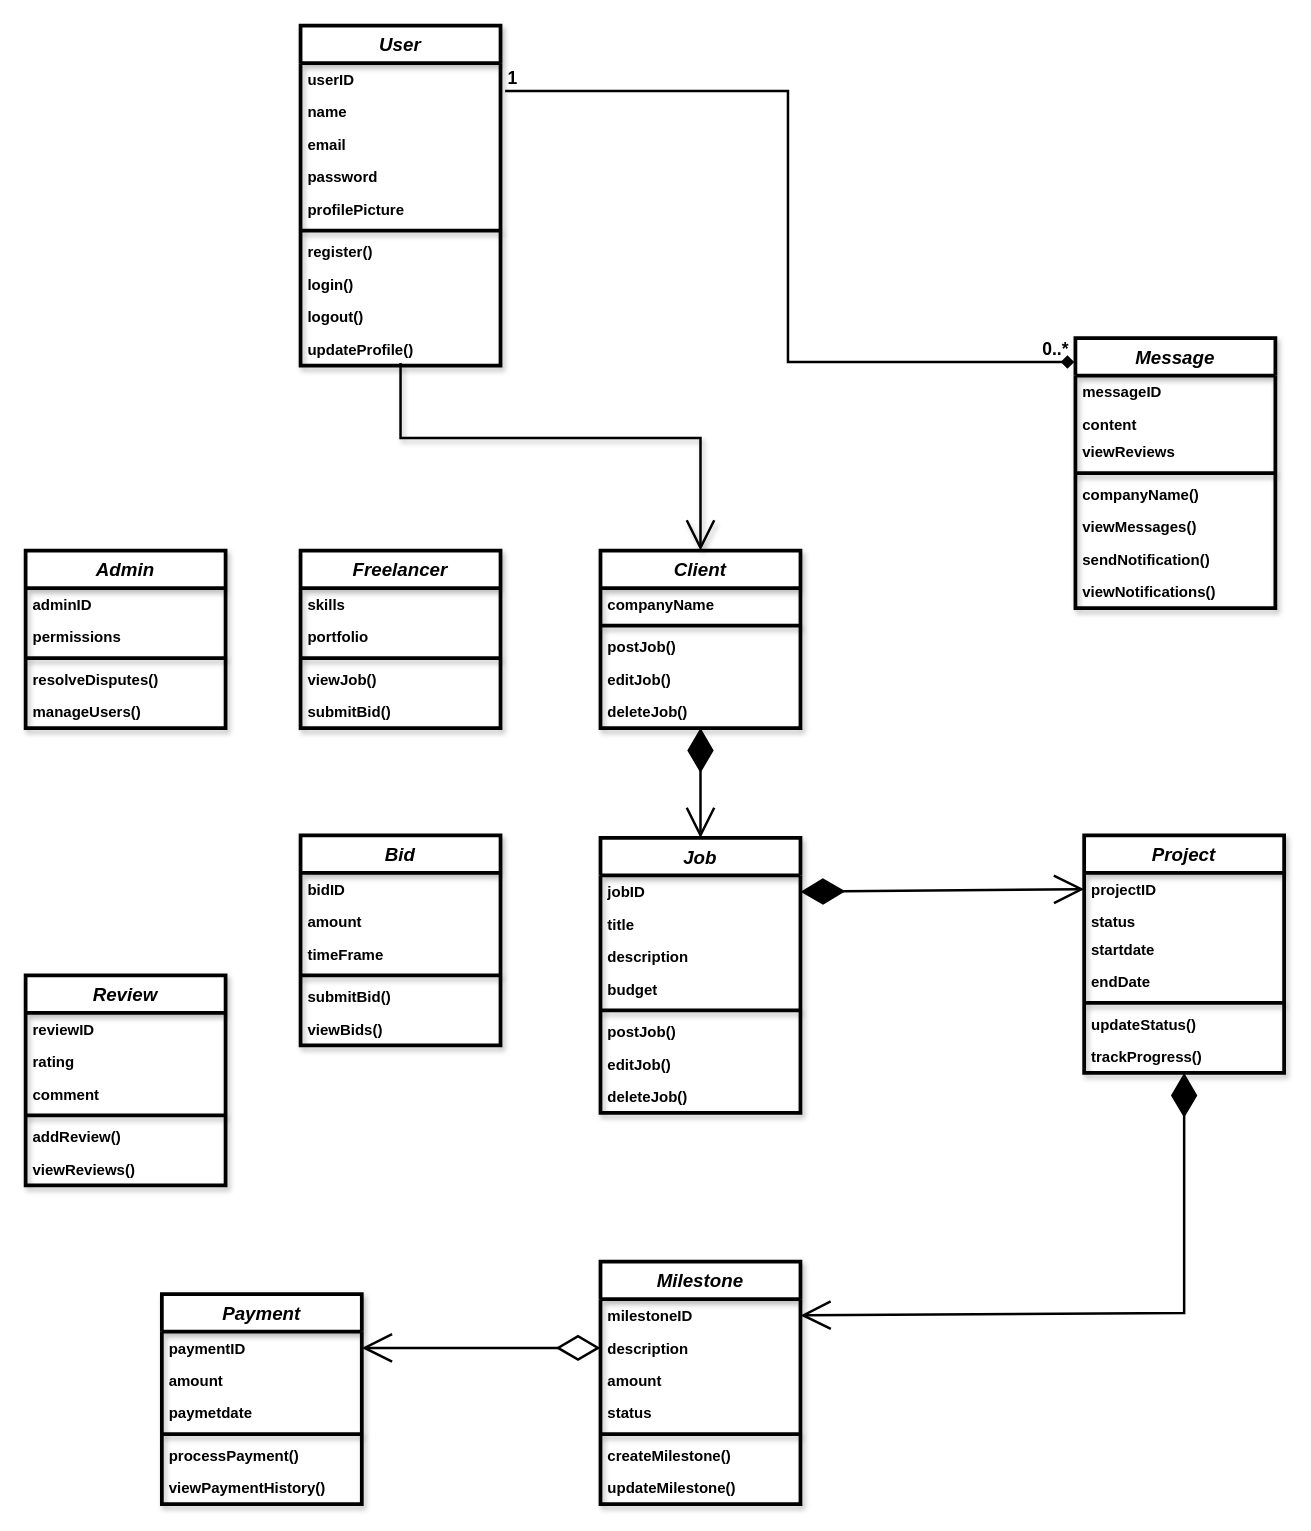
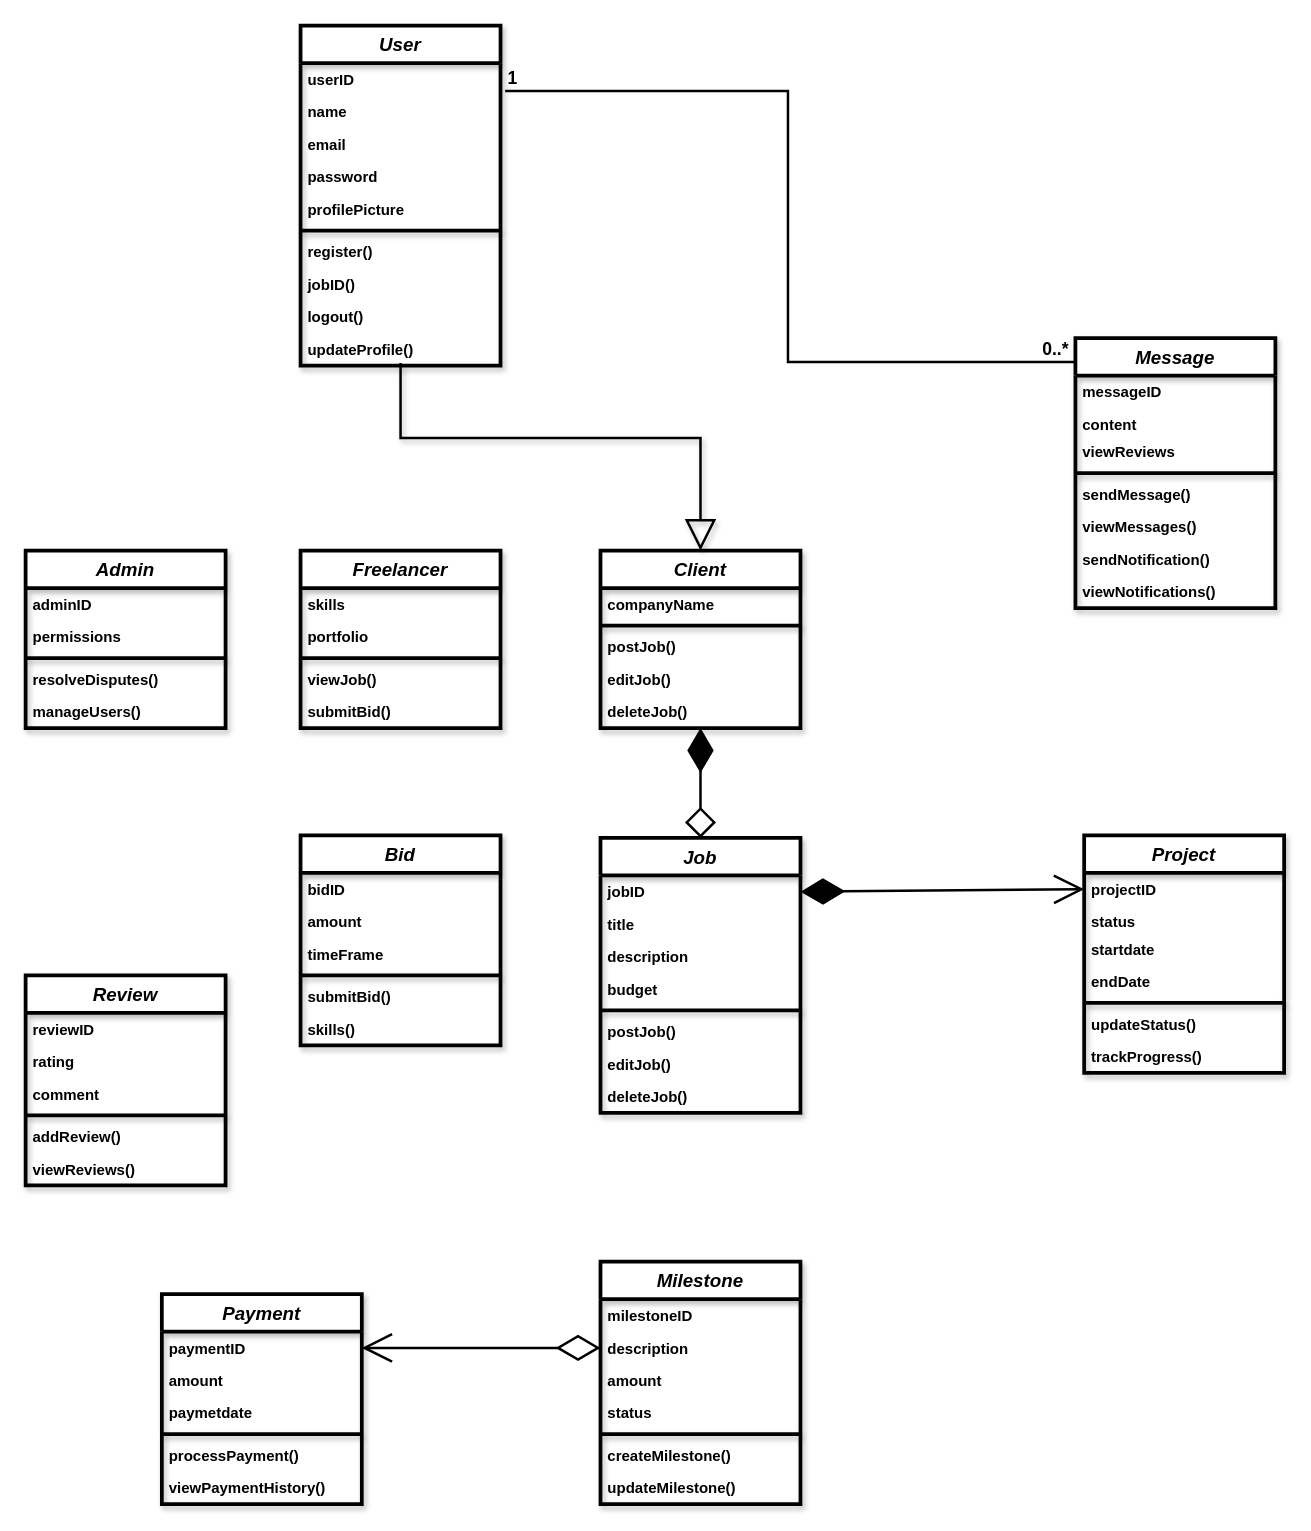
- <mxCell id="10" value="login()" style="text;align=left;verticalAlign=top;spacingLeft=4;spacingRight=4;overflow=hidden;rotatable=0;points=[[0,0.5],[1,0.5]];portConstraint=eastwest;rounded=0;shadow=1;html=0;fontStyle=1;strokeWidth=3;" parent="2" vertex="1"><mxGeometry y="194" width="160" height="26" as="geometry" /></mxCell>
+ <mxCell id="10" value="jobID()" style="text;align=left;verticalAlign=top;spacingLeft=4;spacingRight=4;overflow=hidden;rotatable=0;points=[[0,0.5],[1,0.5]];portConstraint=eastwest;rounded=0;shadow=1;html=0;fontStyle=1;strokeWidth=3;" parent="2" vertex="1"><mxGeometry y="194" width="160" height="26" as="geometry" /></mxCell>
- <mxCell id="79" value="" style="endArrow=diamond;html=1;edgeStyle=orthogonalEdgeStyle;rounded=0;strokeWidth=2;fontStyle=1;exitX=1.023;exitY=-0.145;exitDx=0;exitDy=0;exitPerimeter=0;entryX=-0.006;entryY=0.089;entryDx=0;entryDy=0;entryPerimeter=0;" edge="1" parent="1" source="4" target="51"><mxGeometry relative="1" as="geometry"><mxPoint x="510" y="220" as="sourcePoint" /><mxPoint x="670" y="220" as="targetPoint" /></mxGeometry></mxCell>
+ <mxCell id="79" value="" style="endArrow=none;html=1;edgeStyle=orthogonalEdgeStyle;rounded=0;strokeWidth=2;fontStyle=1;exitX=1.023;exitY=-0.145;exitDx=0;exitDy=0;exitPerimeter=0;entryX=-0.006;entryY=0.089;entryDx=0;entryDy=0;entryPerimeter=0;" edge="1" parent="1" source="4" target="51"><mxGeometry relative="1" as="geometry"><mxPoint x="510" y="220" as="sourcePoint" /><mxPoint x="670" y="220" as="targetPoint" /></mxGeometry></mxCell>
- <mxCell id="56" value="companyName()" style="text;align=left;verticalAlign=top;spacingLeft=4;spacingRight=4;overflow=hidden;rotatable=0;points=[[0,0.5],[1,0.5]];portConstraint=eastwest;rounded=0;shadow=1;html=0;fontStyle=1;strokeWidth=3;" parent="51" vertex="1"><mxGeometry y="112" width="160" height="26" as="geometry" /></mxCell>
+ <mxCell id="56" value="sendMessage()" style="text;align=left;verticalAlign=top;spacingLeft=4;spacingRight=4;overflow=hidden;rotatable=0;points=[[0,0.5],[1,0.5]];portConstraint=eastwest;rounded=0;shadow=1;html=0;fontStyle=1;strokeWidth=3;" parent="51" vertex="1"><mxGeometry y="112" width="160" height="26" as="geometry" /></mxCell>
- <mxCell id="78" value="" style="endArrow=open;endSize=20;endFill=0;html=1;rounded=0;strokeWidth=2;shadow=1;exitX=0.5;exitY=0.923;exitDx=0;exitDy=0;exitPerimeter=0;entryX=0.5;entryY=0;entryDx=0;entryDy=0;" edge="1" parent="1" source="12" target="72"><mxGeometry width="160" relative="1" as="geometry"><mxPoint x="310" y="440" as="sourcePoint" /><mxPoint x="470" y="440" as="targetPoint" /><Array as="points"><mxPoint x="320" y="350" /><mxPoint x="560" y="350" /></Array></mxGeometry></mxCell>
+ <mxCell id="78" value="" style="endArrow=block;endSize=20;endFill=0;html=1;rounded=0;strokeWidth=2;shadow=1;exitX=0.5;exitY=0.923;exitDx=0;exitDy=0;exitPerimeter=0;entryX=0.5;entryY=0;entryDx=0;entryDy=0;" edge="1" parent="1" source="12" target="72"><mxGeometry width="160" relative="1" as="geometry"><mxPoint x="310" y="440" as="sourcePoint" /><mxPoint x="470" y="440" as="targetPoint" /><Array as="points"><mxPoint x="320" y="350" /><mxPoint x="560" y="350" /></Array></mxGeometry></mxCell>
- <mxCell id="90" value="" style="endArrow=open;endFill=0;endSize=20;html=1;rounded=0;exitX=0.5;exitY=1;exitDx=0;exitDy=0;entryX=0.5;entryY=0;entryDx=0;entryDy=0;strokeWidth=2;startSize=30;startArrow=diamondThin;startFill=1;" edge="1" parent="1" source="72" target="35"><mxGeometry width="160" relative="1" as="geometry"><mxPoint x="560" y="610" as="sourcePoint" /><mxPoint x="720" y="610" as="targetPoint" /></mxGeometry></mxCell>
+ <mxCell id="90" value="" style="endArrow=diamond;endFill=0;endSize=20;html=1;rounded=0;exitX=0.5;exitY=1;exitDx=0;exitDy=0;entryX=0.5;entryY=0;entryDx=0;entryDy=0;strokeWidth=2;startSize=30;startArrow=diamondThin;startFill=1;" edge="1" parent="1" source="72" target="35"><mxGeometry width="160" relative="1" as="geometry"><mxPoint x="560" y="610" as="sourcePoint" /><mxPoint x="720" y="610" as="targetPoint" /></mxGeometry></mxCell>
- <mxCell id="34" value="viewBids()" style="text;align=left;verticalAlign=top;spacingLeft=4;spacingRight=4;overflow=hidden;rotatable=0;points=[[0,0.5],[1,0.5]];portConstraint=eastwest;fontStyle=1;strokeWidth=3;shadow=1;" vertex="1" parent="28"><mxGeometry y="142" width="160" height="26" as="geometry" /></mxCell>
+ <mxCell id="34" value="skills()" style="text;align=left;verticalAlign=top;spacingLeft=4;spacingRight=4;overflow=hidden;rotatable=0;points=[[0,0.5],[1,0.5]];portConstraint=eastwest;fontStyle=1;strokeWidth=3;shadow=1;" vertex="1" parent="28"><mxGeometry y="142" width="160" height="26" as="geometry" /></mxCell>
- <mxCell id="92" value="" style="endArrow=diamondThin;endFill=1;endSize=30;html=1;rounded=0;exitX=1;exitY=0.5;exitDx=0;exitDy=0;strokeWidth=2;startSize=20;startArrow=open;startFill=0;entryX=0.5;entryY=1;entryDx=0;entryDy=0;" edge="1" parent="1" source="21" target="82"><mxGeometry width="160" relative="1" as="geometry"><mxPoint x="957" y="1090" as="sourcePoint" /><mxPoint x="950" y="900" as="targetPoint" /><Array as="points"><mxPoint x="947" y="1050" /></Array></mxGeometry></mxCell>
